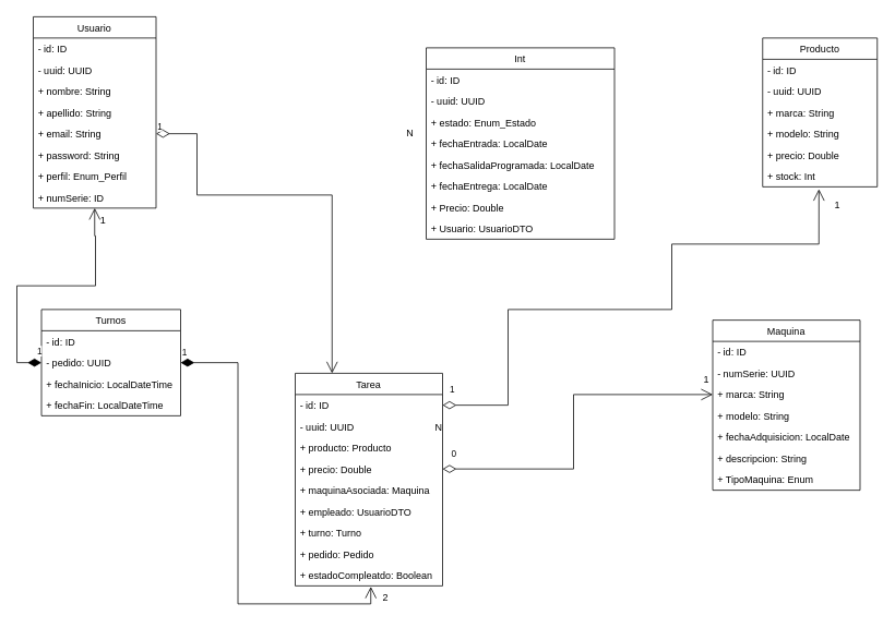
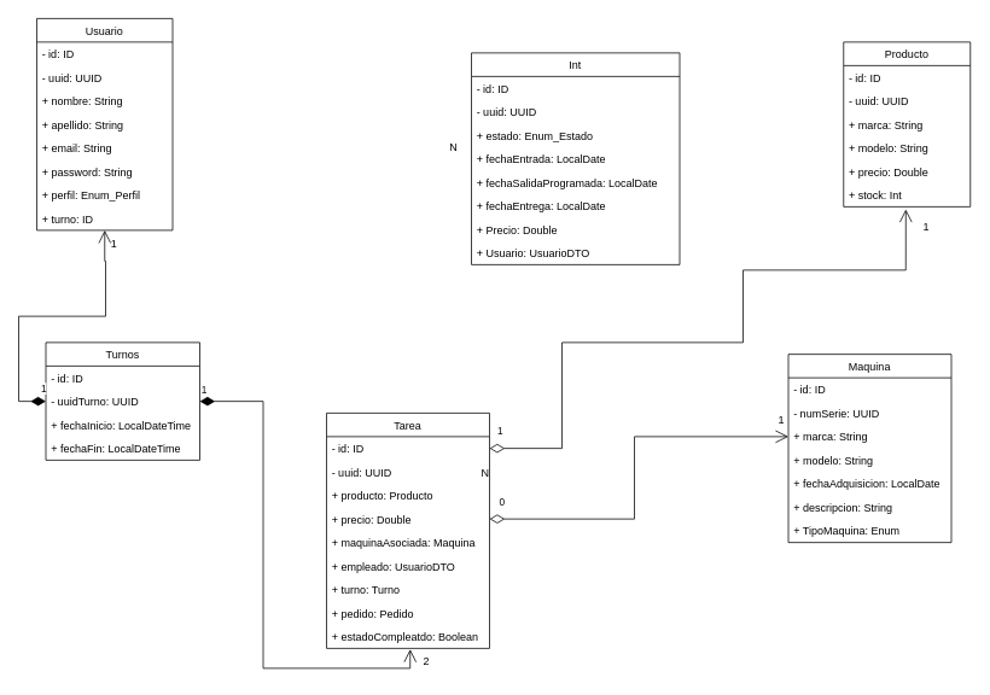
- <mxCell id="60" value="1" style="endArrow=open;html=1;endSize=12;startArrow=diamondThin;startSize=14;startFill=0;edgeStyle=orthogonalEdgeStyle;align=left;verticalAlign=bottom;rounded=0;exitX=1;exitY=0.5;exitDx=0;exitDy=0;entryX=0.25;entryY=0;entryDx=0;entryDy=0;" parent="1" source="7" target="36" edge="1"><mxGeometry x="-1" relative="1" as="geometry"><mxPoint x="185" y="190" as="sourcePoint" /><mxPoint x="515" y="228" as="targetPoint" /><mxPoint as="offset" /><Array as="points"><mxPoint x="240" y="163" /><mxPoint x="240" y="238" /><mxPoint x="405" y="238" /></Array></mxGeometry></mxCell>
- <mxCell id="10" value="+ numSerie: ID" style="text;strokeColor=none;fillColor=none;align=left;verticalAlign=top;spacingLeft=4;spacingRight=4;overflow=hidden;rotatable=0;points=[[0,0.5],[1,0.5]];portConstraint=eastwest;" parent="2" vertex="1"><mxGeometry y="208" width="150" height="26" as="geometry" /></mxCell>
+ <mxCell id="10" value="+ turno: ID" style="text;strokeColor=none;fillColor=none;align=left;verticalAlign=top;spacingLeft=4;spacingRight=4;overflow=hidden;rotatable=0;points=[[0,0.5],[1,0.5]];portConstraint=eastwest;" parent="2" vertex="1"><mxGeometry y="208" width="150" height="26" as="geometry" /></mxCell>
- <mxCell id="53" value="- pedido: UUID" style="text;strokeColor=none;fillColor=none;align=left;verticalAlign=top;spacingLeft=4;spacingRight=4;overflow=hidden;rotatable=0;points=[[0,0.5],[1,0.5]];portConstraint=eastwest;" parent="51" vertex="1"><mxGeometry y="52" width="170" height="26" as="geometry" /></mxCell>
+ <mxCell id="53" value="- uuidTurno: UUID" style="text;strokeColor=none;fillColor=none;align=left;verticalAlign=top;spacingLeft=4;spacingRight=4;overflow=hidden;rotatable=0;points=[[0,0.5],[1,0.5]];portConstraint=eastwest;" parent="51" vertex="1"><mxGeometry y="52" width="170" height="26" as="geometry" /></mxCell>
